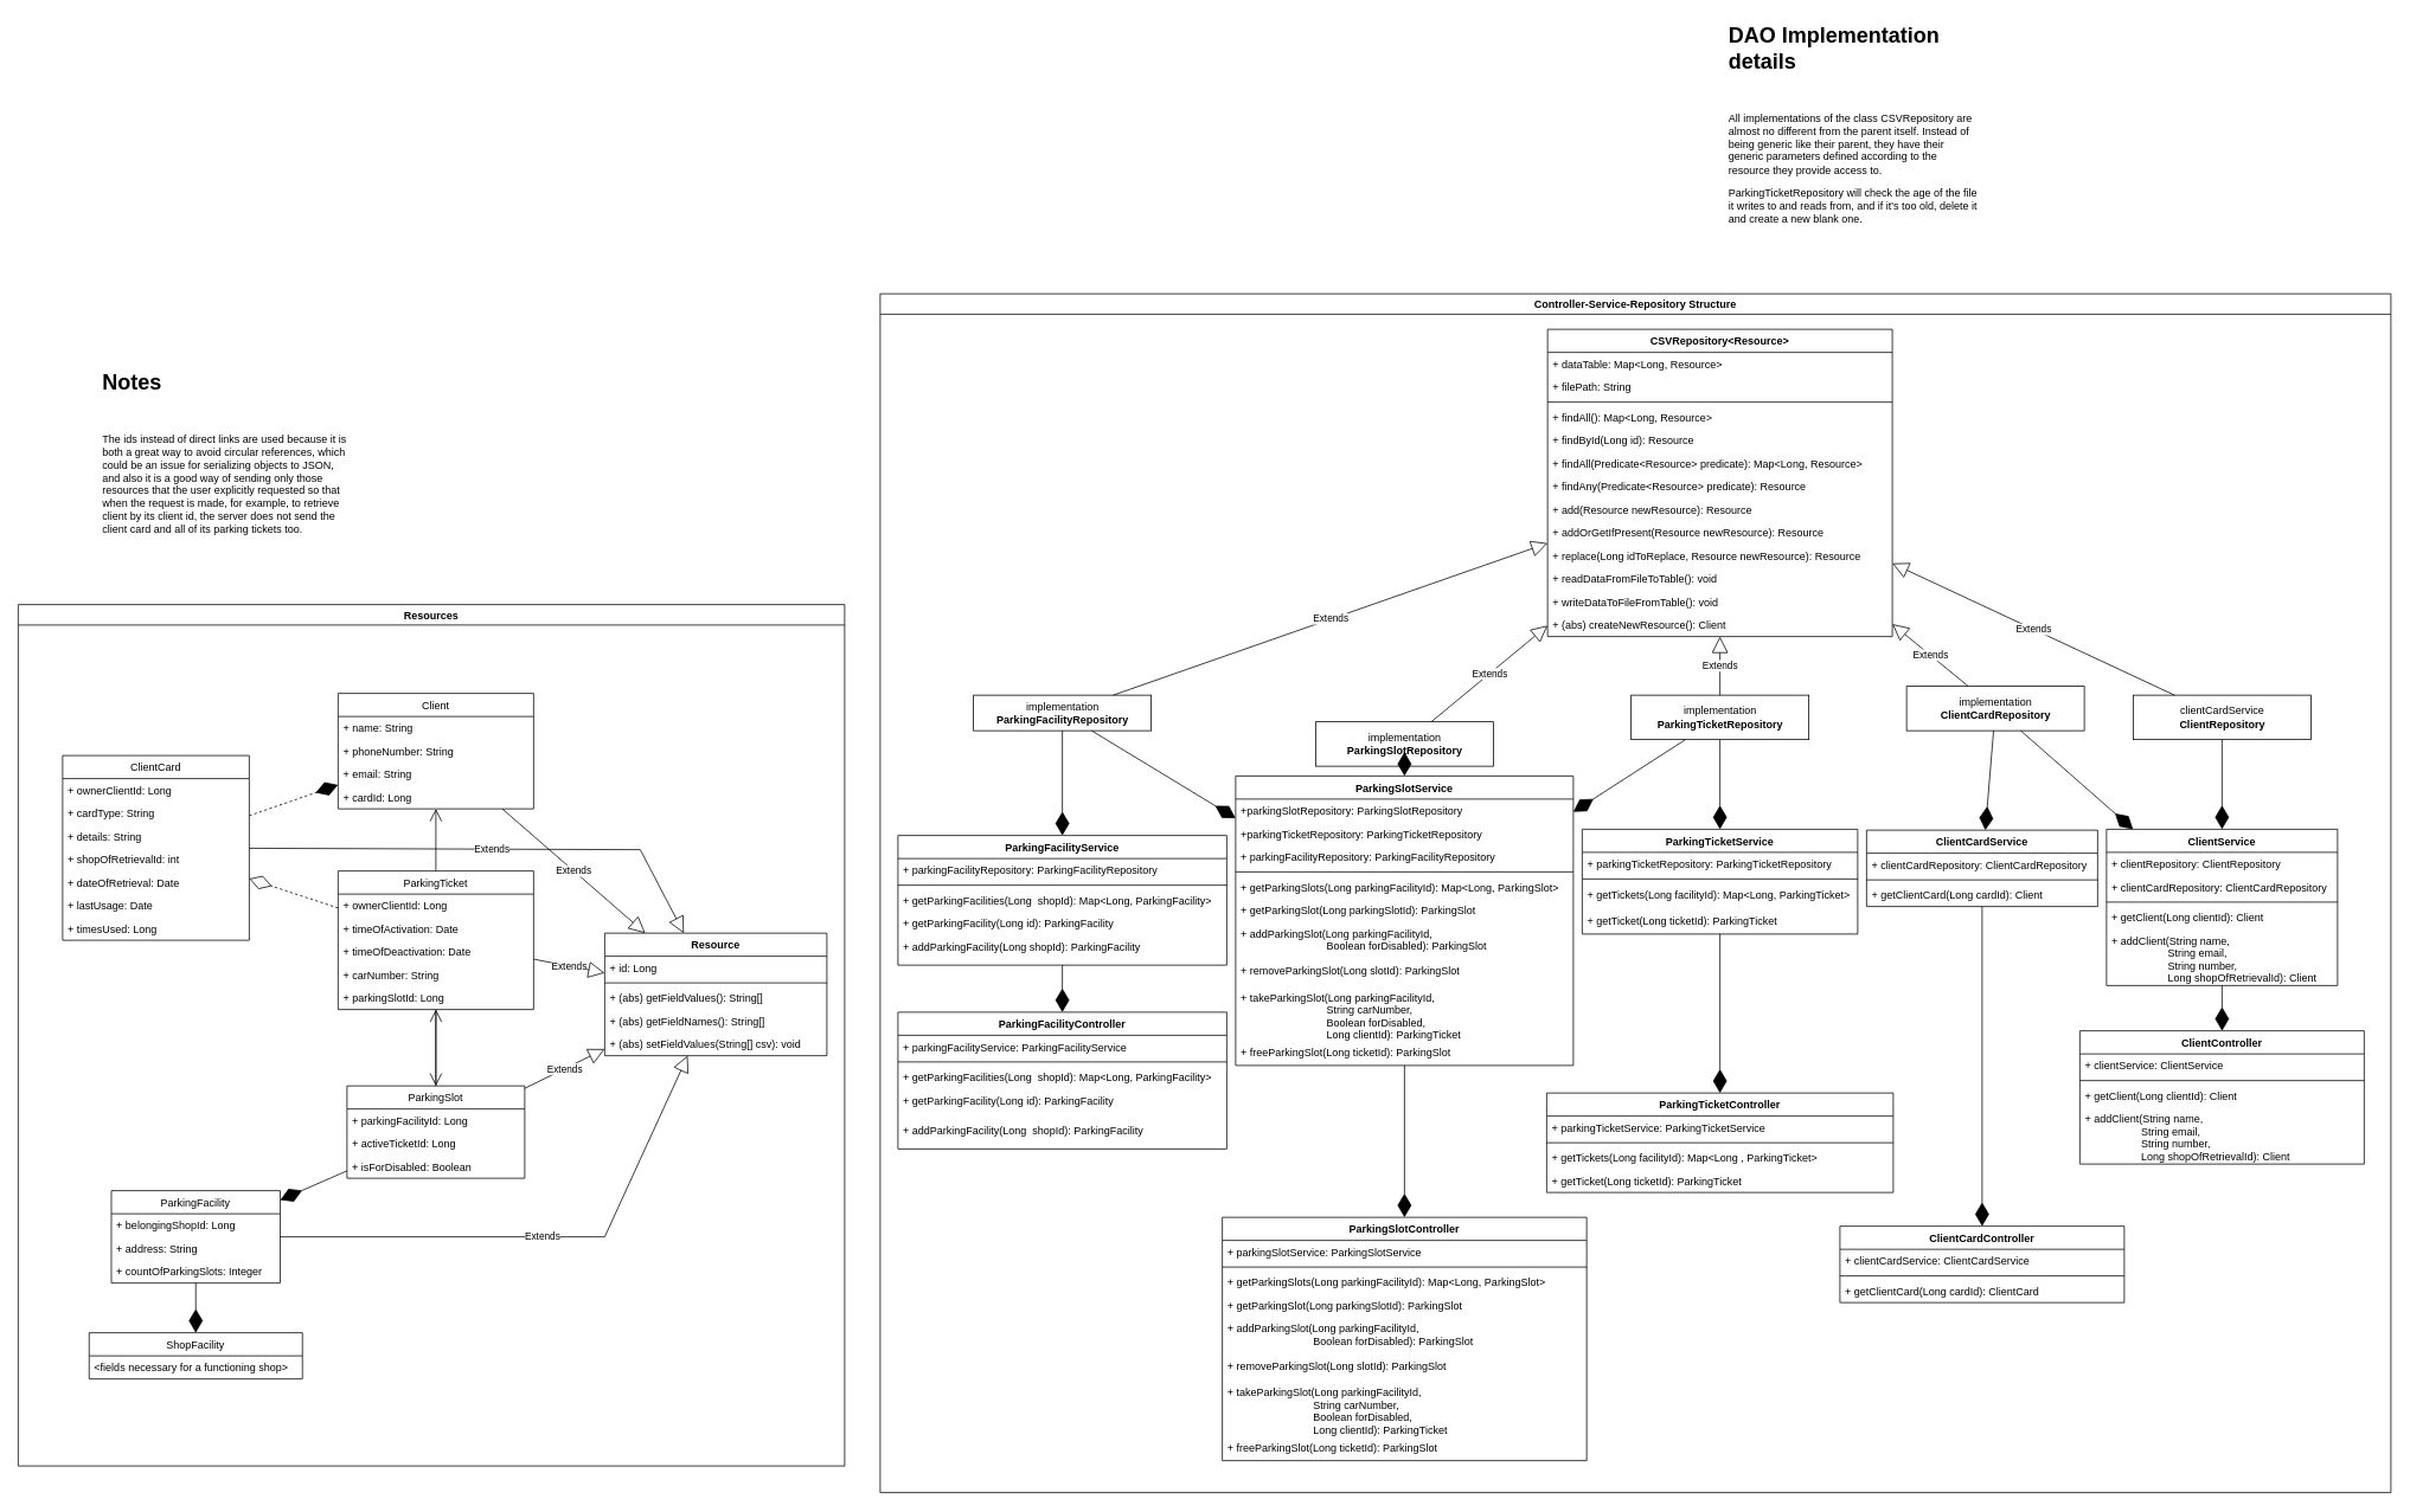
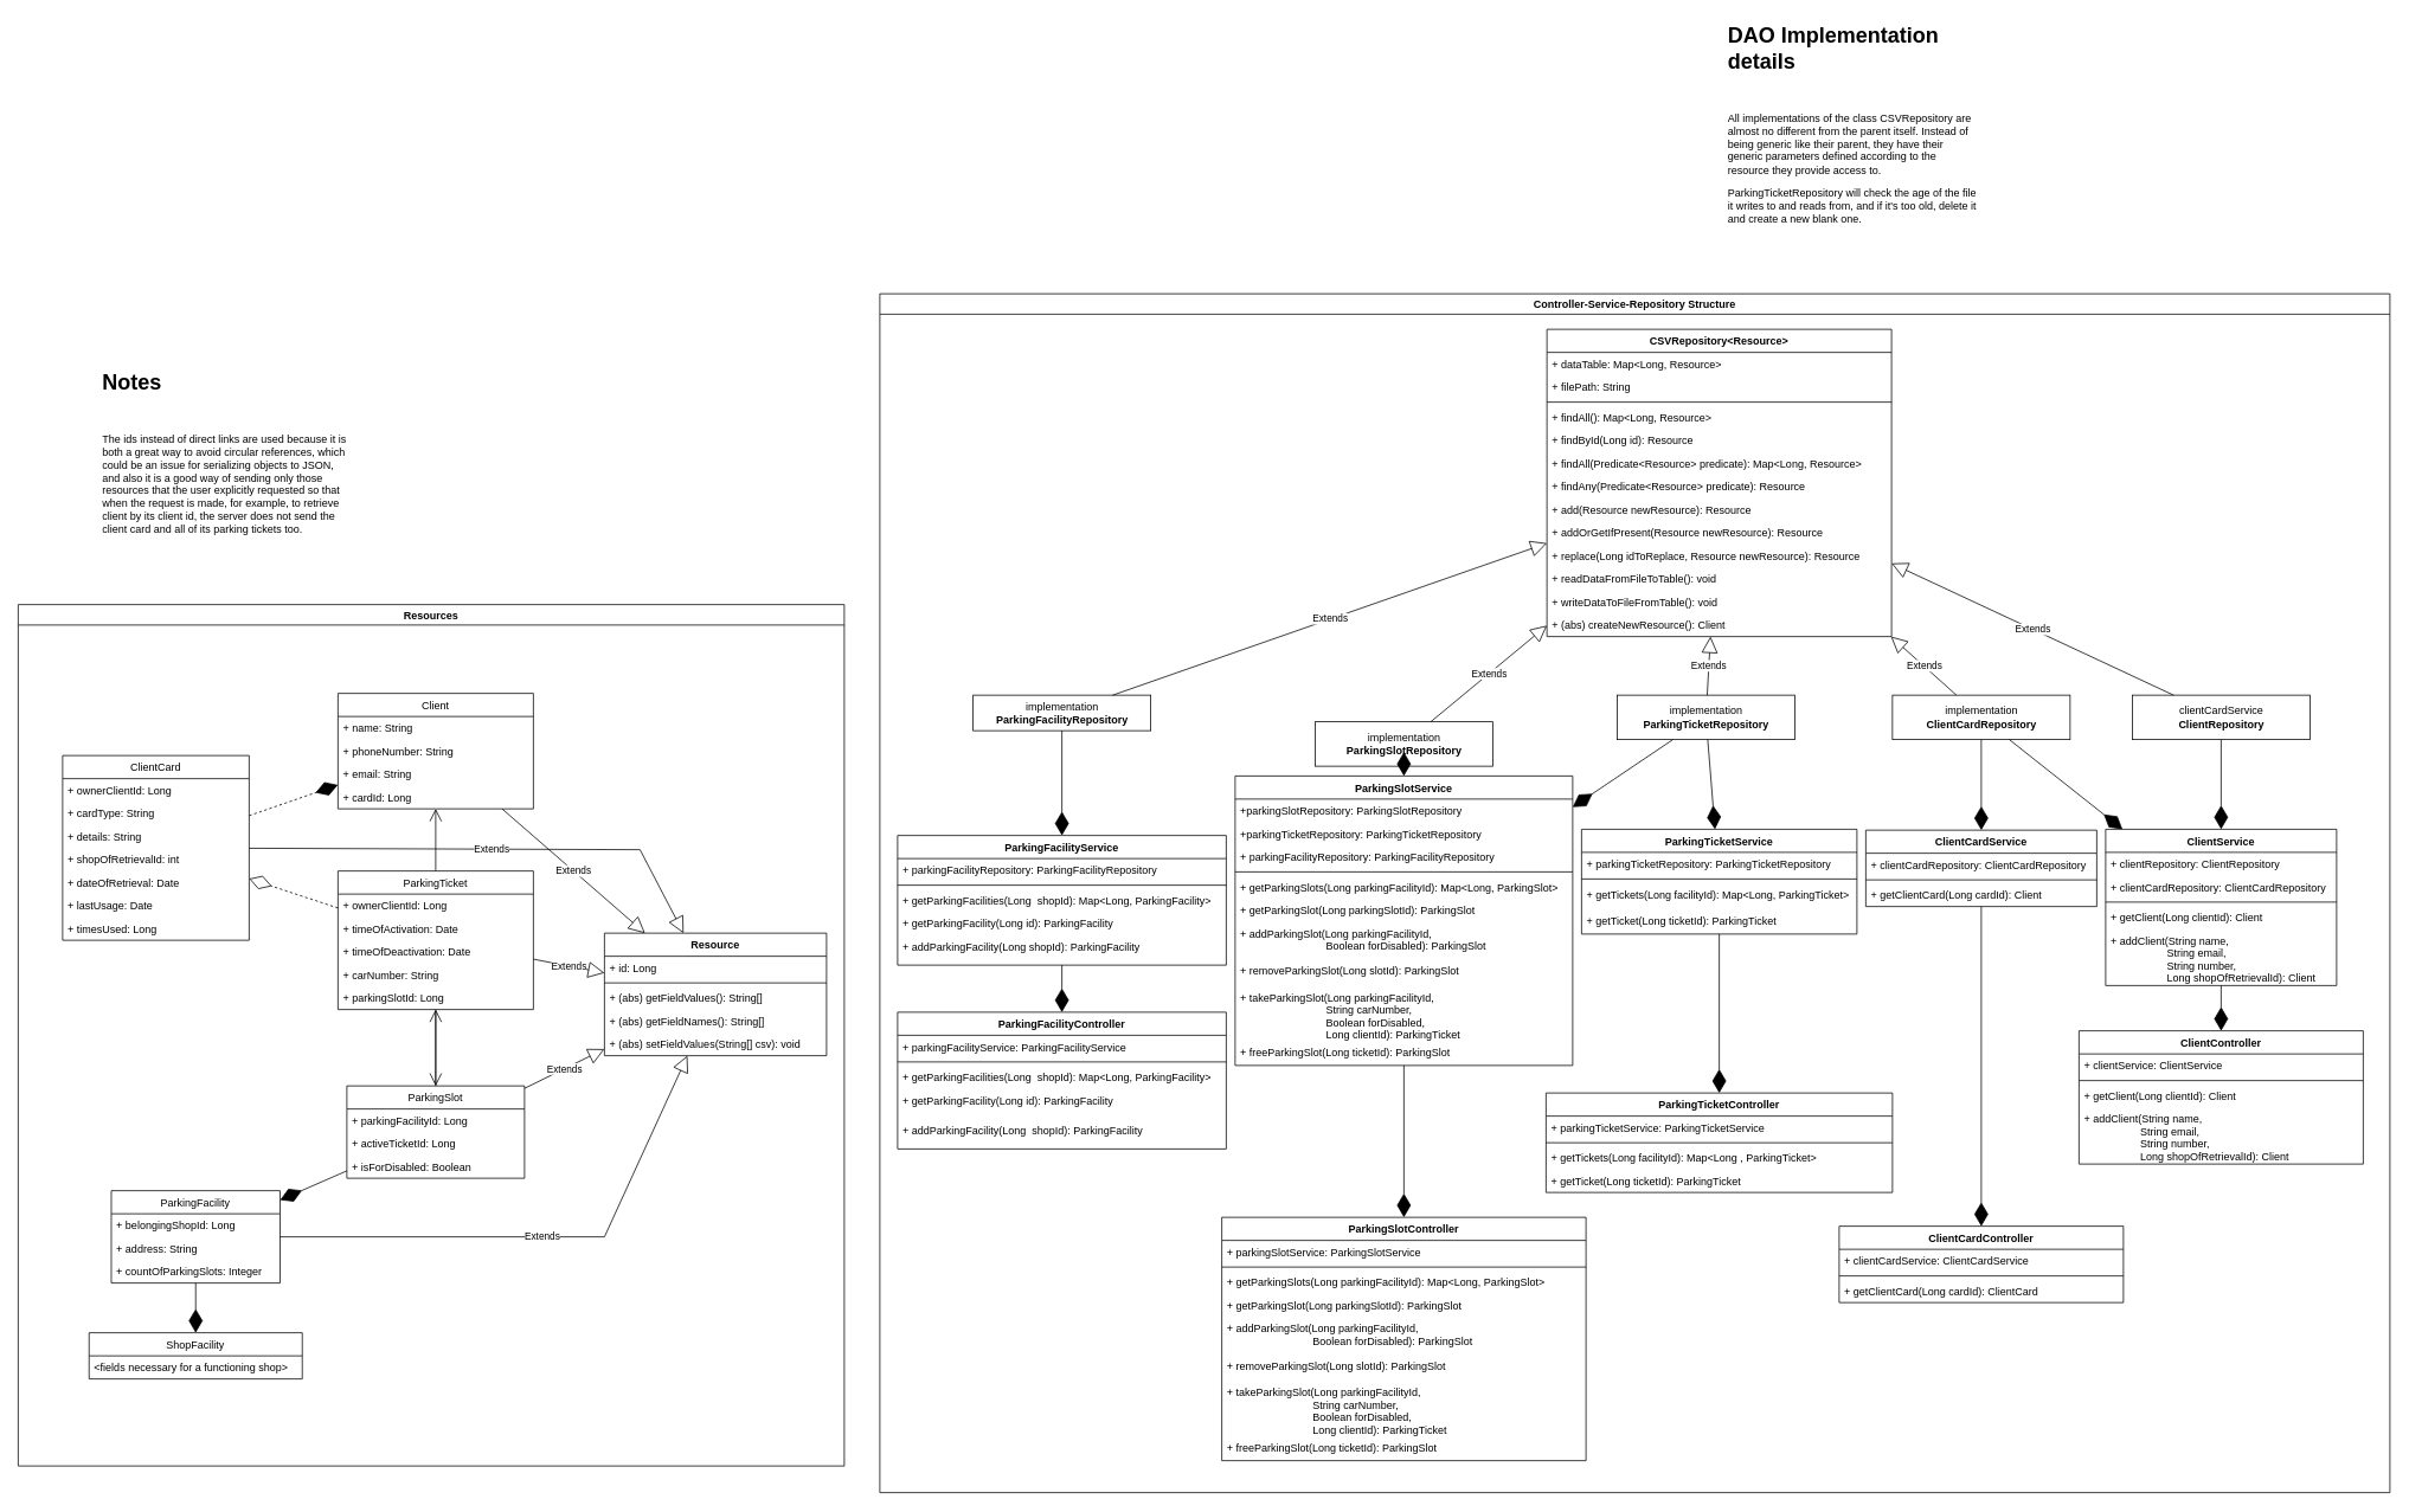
- <mxCell id="30" value="implementation&lt;br&gt;&lt;b&gt;ClientCardRepository&lt;/b&gt;" style="html=1;fillColor=none;" parent="2" vertex="1"><mxGeometry x="1155" y="442" width="200" height="50" as="geometry" /></mxCell>
+ <mxCell id="30" value="implementation&lt;br&gt;&lt;b&gt;ClientCardRepository&lt;/b&gt;" style="html=1;fillColor=none;" parent="2" vertex="1"><mxGeometry x="1140" y="452" width="200" height="50" as="geometry" /></mxCell>
- <mxCell id="27" value="implementation&lt;br&gt;&lt;b&gt;ParkingTicketRepository&lt;/b&gt;" style="html=1;fillColor=none;" parent="2" vertex="1"><mxGeometry x="845" y="452" width="200" height="50" as="geometry" /></mxCell>
+ <mxCell id="27" value="implementation&lt;br&gt;&lt;b&gt;ParkingTicketRepository&lt;/b&gt;" style="html=1;fillColor=none;" parent="2" vertex="1"><mxGeometry x="830" y="452" width="200" height="50" as="geometry" /></mxCell>
- <mxCell id="100" value="" style="endArrow=diamondThin;endFill=1;endSize=24;html=1;rounded=0;" parent="2" source="25" target="47" edge="1"><mxGeometry width="160" relative="1" as="geometry"><mxPoint x="276.511" y="522" as="sourcePoint" /><mxPoint x="254.388" y="563" as="targetPoint" /></mxGeometry></mxCell>
